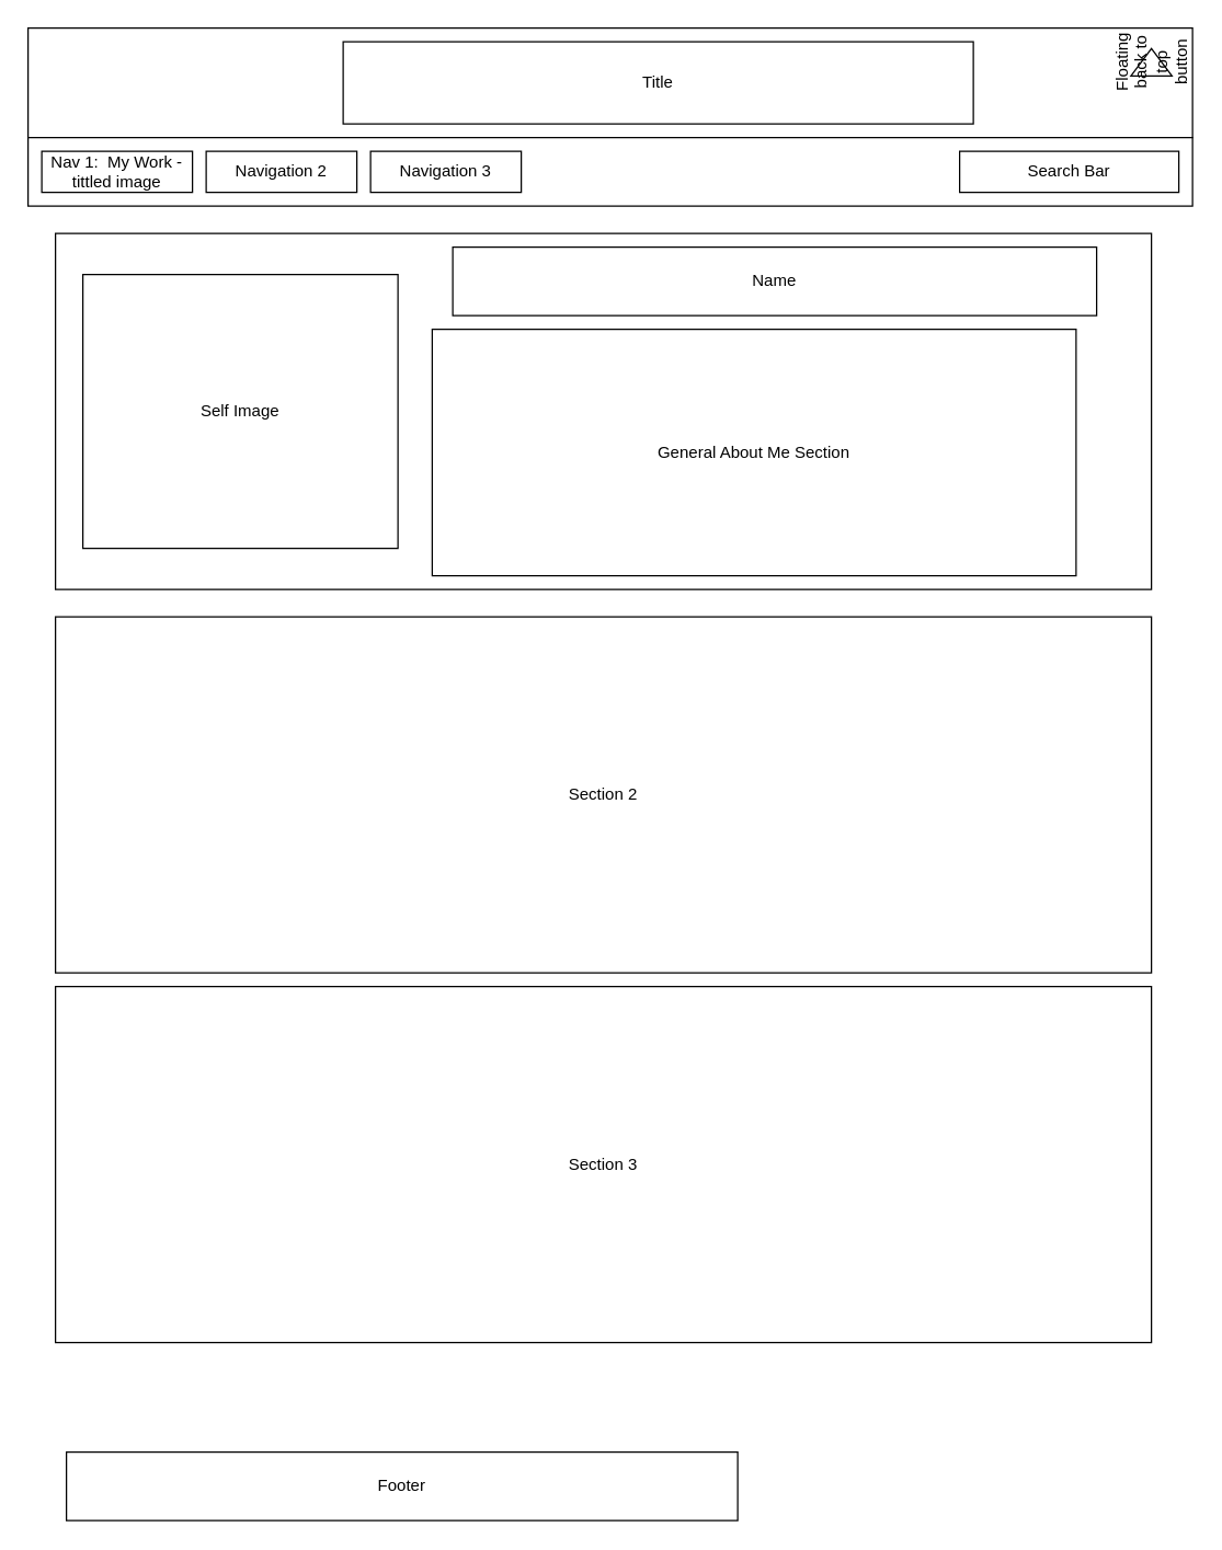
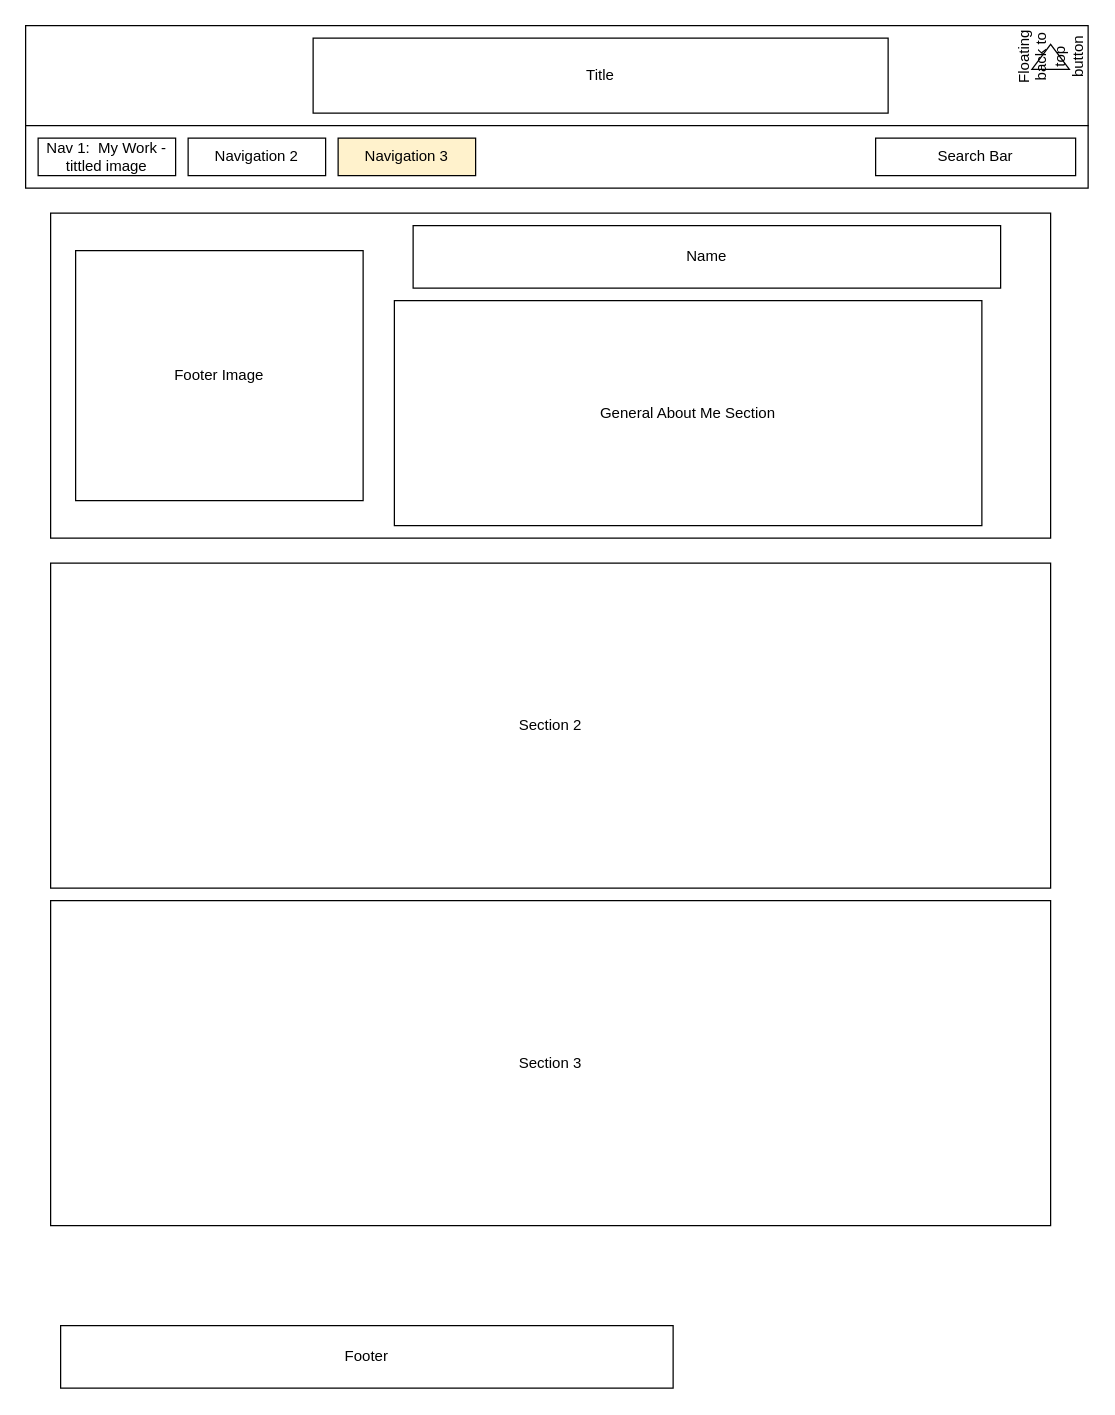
- <mxCell id="5" value="Navigation 3" style="rounded=0;whiteSpace=wrap;html=1;" vertex="1" parent="1"><mxGeometry x="270" y="110" width="110" height="30" as="geometry" /></mxCell>
+ <mxCell id="5" value="Navigation 3" style="rounded=0;whiteSpace=wrap;html=1;fillColor=#fff2cc;" vertex="1" parent="1"><mxGeometry x="270" y="110" width="110" height="30" as="geometry" /></mxCell>
- <mxCell id="10" value="Self Image" style="rounded=0;whiteSpace=wrap;html=1;" vertex="1" parent="1"><mxGeometry x="60" y="200" width="230" height="200" as="geometry" /></mxCell>
+ <mxCell id="10" value="Footer Image" style="rounded=0;whiteSpace=wrap;html=1;" vertex="1" parent="1"><mxGeometry x="60" y="200" width="230" height="200" as="geometry" /></mxCell>
